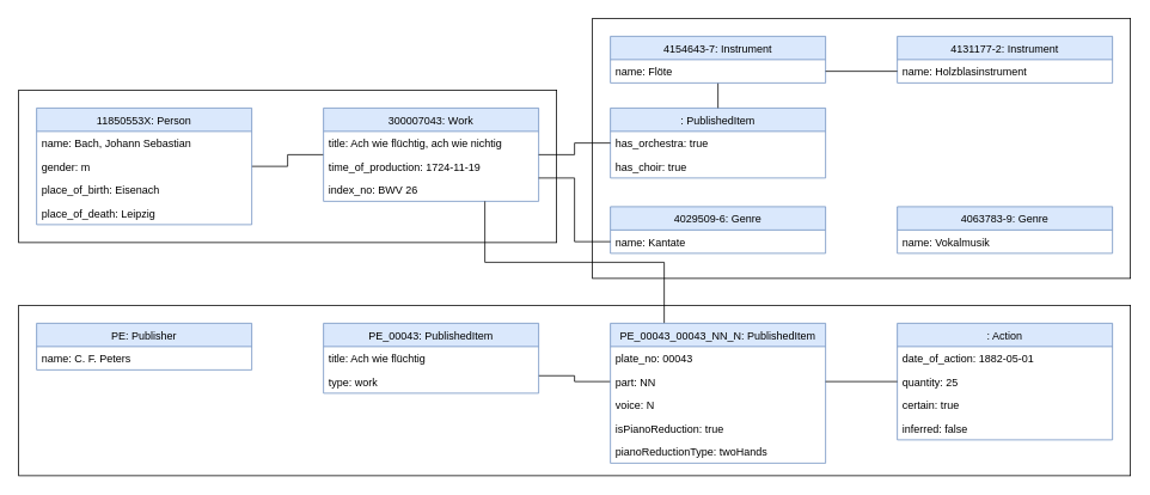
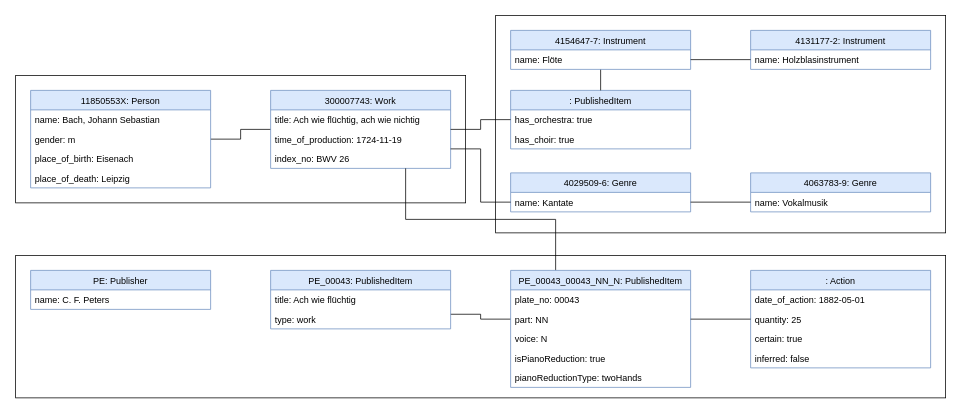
- <mxCell id="23" value="4154643-7: Instrument" style="swimlane;fontStyle=0;childLayout=stackLayout;horizontal=1;startSize=26;fillColor=#dae8fc;horizontalStack=0;resizeParent=1;resizeParentMax=0;resizeLast=0;collapsible=1;marginBottom=0;strokeColor=#6c8ebf;" vertex="1" parent="1"><mxGeometry x="680" y="40" width="240" height="52" as="geometry" /></mxCell>
+ <mxCell id="23" value="4154647-7: Instrument" style="swimlane;fontStyle=0;childLayout=stackLayout;horizontal=1;startSize=26;fillColor=#dae8fc;horizontalStack=0;resizeParent=1;resizeParentMax=0;resizeLast=0;collapsible=1;marginBottom=0;strokeColor=#6c8ebf;" vertex="1" parent="1"><mxGeometry x="680" y="40" width="240" height="52" as="geometry" /></mxCell>
- <mxCell id="11" value="300007043: Work" style="swimlane;fontStyle=0;childLayout=stackLayout;horizontal=1;startSize=26;fillColor=#dae8fc;horizontalStack=0;resizeParent=1;resizeParentMax=0;resizeLast=0;collapsible=1;marginBottom=0;strokeColor=#6c8ebf;" vertex="1" parent="1"><mxGeometry x="360" y="120" width="240" height="104" as="geometry" /></mxCell>
+ <mxCell id="11" value="300007743: Work" style="swimlane;fontStyle=0;childLayout=stackLayout;horizontal=1;startSize=26;fillColor=#dae8fc;horizontalStack=0;resizeParent=1;resizeParentMax=0;resizeLast=0;collapsible=1;marginBottom=0;strokeColor=#6c8ebf;" vertex="1" parent="1"><mxGeometry x="360" y="120" width="240" height="104" as="geometry" /></mxCell>
+ <mxCell id="28" style="edgeStyle=orthogonalEdgeStyle;rounded=0;orthogonalLoop=1;jettySize=auto;html=1;exitX=1;exitY=0.5;exitDx=0;exitDy=0;entryX=0;entryY=0.5;entryDx=0;entryDy=0;endArrow=none;endFill=0;" edge="1" parent="1" source="19" target="21"><mxGeometry relative="1" as="geometry" /></mxCell>
